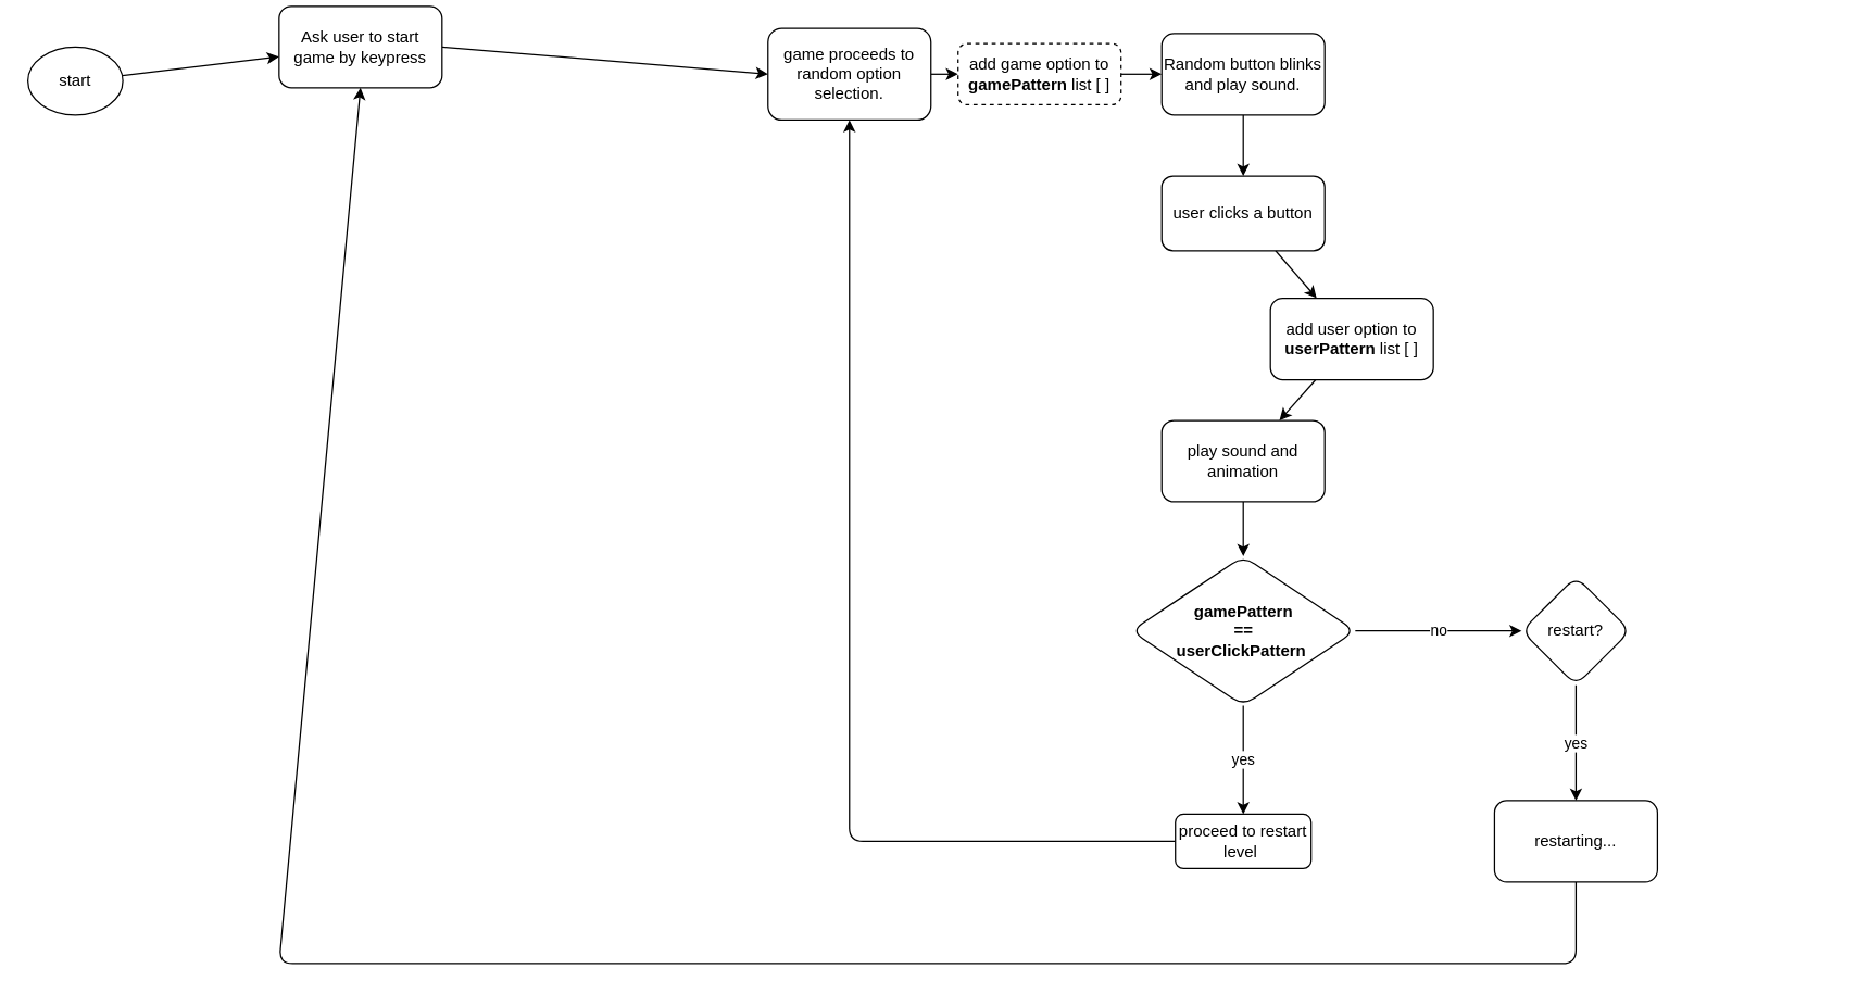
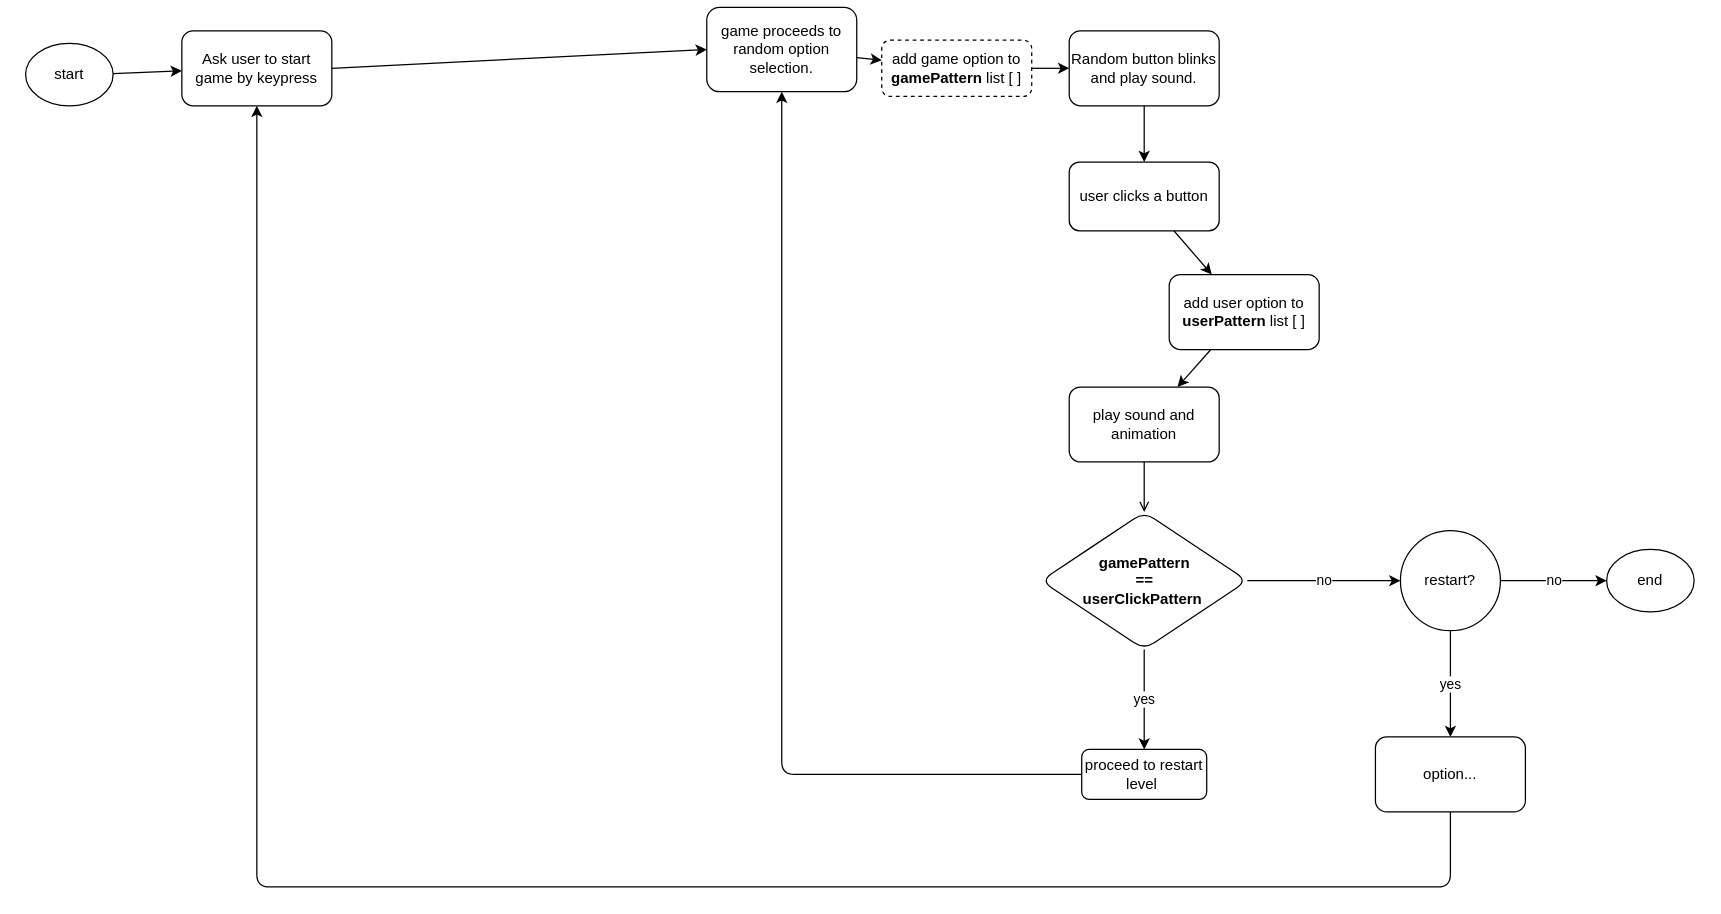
- <mxCell id="5" value="Ask user to start game by keypress" style="whiteSpace=wrap;html=1;rounded=1;" parent="1" vertex="1"><mxGeometry x="205" y="4" width="120" height="60" as="geometry" /></mxCell>
+ <mxCell id="5" value="Ask user to start game by keypress" style="whiteSpace=wrap;html=1;rounded=1;" parent="1" vertex="1"><mxGeometry x="145" y="24" width="120" height="60" as="geometry" /></mxCell>
- <mxCell id="7" value="game proceeds to random option selection." style="whiteSpace=wrap;html=1;rounded=1;" parent="1" vertex="1"><mxGeometry x="565" y="20.25" width="120" height="67.5" as="geometry" /></mxCell>
+ <mxCell id="7" value="game proceeds to random option selection." style="whiteSpace=wrap;html=1;rounded=1;" parent="1" vertex="1"><mxGeometry x="565" y="5.25" width="120" height="67.5" as="geometry" /></mxCell>
- <mxCell id="12" value="" style="edgeStyle=none;html=1;rounded=1;" parent="1" source="13" target="16" edge="1"><mxGeometry relative="1" as="geometry" /></mxCell>
+ <mxCell id="12" value="" style="edgeStyle=none;html=1;rounded=1;endArrow=open;" parent="1" source="13" target="16" edge="1"><mxGeometry relative="1" as="geometry" /></mxCell>
- <mxCell id="25" value="restart?" style="rhombus;whiteSpace=wrap;html=1;rounded=1;" parent="1" vertex="1"><mxGeometry x="1120" y="424" width="80" height="80" as="geometry" /></mxCell>
+ <mxCell id="25" value="restart?" style="ellipse;whiteSpace=wrap;html=1;" parent="1" vertex="1"><mxGeometry x="1120" y="424" width="80" height="80" as="geometry" /></mxCell>
+ <mxCell id="24" value="no" style="edgeStyle=none;html=1;rounded=1;" parent="1" source="25" target="28" edge="1"><mxGeometry relative="1" as="geometry" /></mxCell>
+ <mxCell id="28" value="end" style="ellipse;whiteSpace=wrap;html=1;rounded=1;" parent="1" vertex="1"><mxGeometry x="1285" y="439" width="70" height="50" as="geometry" /></mxCell>
- <mxCell id="27" value="restarting..." style="whiteSpace=wrap;html=1;rounded=1;" parent="1" vertex="1"><mxGeometry x="1100" y="589" width="120" height="60" as="geometry" /></mxCell>
+ <mxCell id="27" value="option..." style="whiteSpace=wrap;html=1;rounded=1;" parent="1" vertex="1"><mxGeometry x="1100" y="589" width="120" height="60" as="geometry" /></mxCell>
